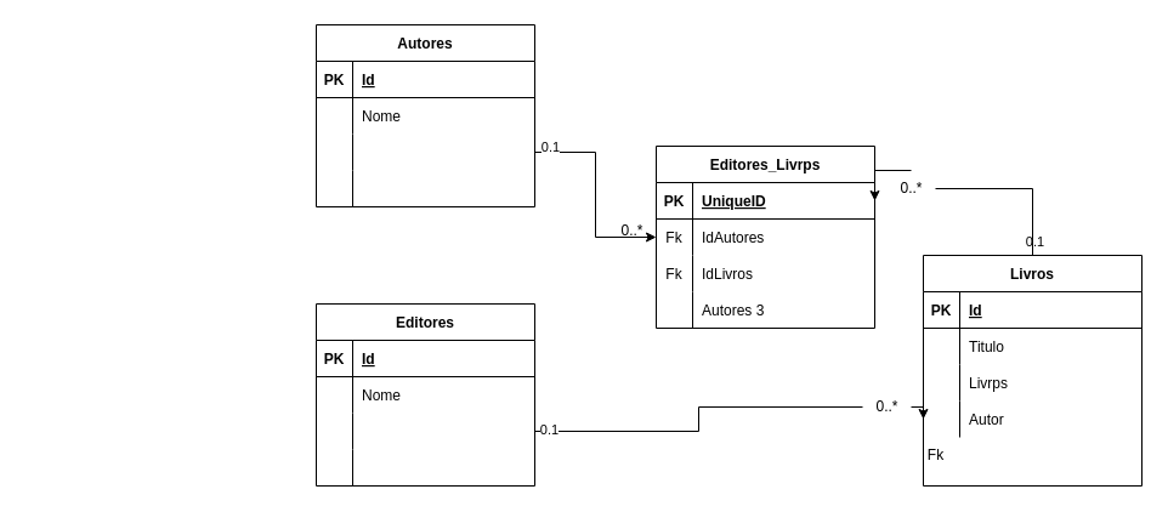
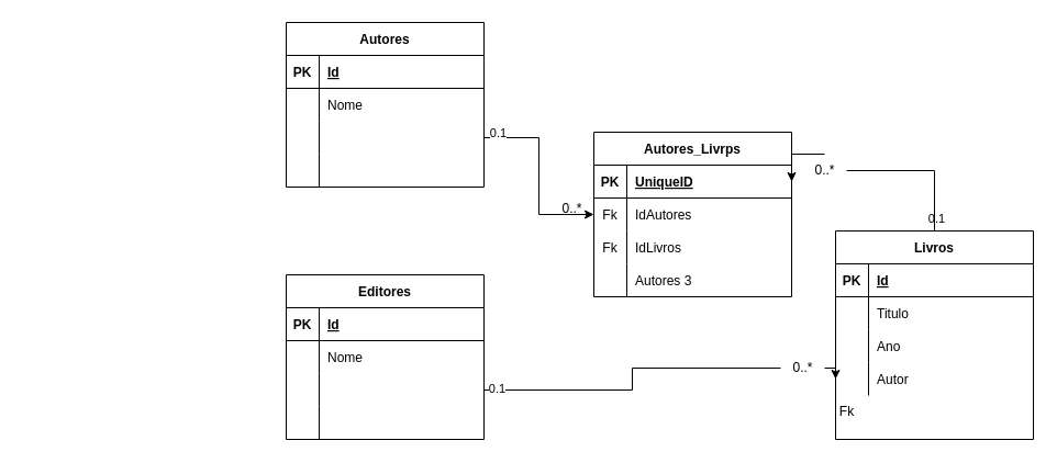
- <mxCell id="42" value="Editores_Livrps" style="shape=table;startSize=30;container=1;collapsible=1;childLayout=tableLayout;fixedRows=1;rowLines=0;fontStyle=1;align=center;resizeLast=1;" vertex="1" parent="1"><mxGeometry x="540" y="120" width="180" height="150" as="geometry" /></mxCell>
+ <mxCell id="42" value="Autores_Livrps" style="shape=table;startSize=30;container=1;collapsible=1;childLayout=tableLayout;fixedRows=1;rowLines=0;fontStyle=1;align=center;resizeLast=1;" vertex="1" parent="1"><mxGeometry x="540" y="120" width="180" height="150" as="geometry" /></mxCell>
- <mxCell id="25" value="Livrps" style="shape=partialRectangle;connectable=0;fillColor=none;top=0;left=0;bottom=0;right=0;align=left;spacingLeft=6;overflow=hidden;" vertex="1" parent="23"><mxGeometry x="30" width="150" height="30" as="geometry"><mxRectangle width="150" height="30" as="alternateBounds" /></mxGeometry></mxCell>
+ <mxCell id="25" value="Ano" style="shape=partialRectangle;connectable=0;fillColor=none;top=0;left=0;bottom=0;right=0;align=left;spacingLeft=6;overflow=hidden;" vertex="1" parent="23"><mxGeometry x="30" width="150" height="30" as="geometry"><mxRectangle width="150" height="30" as="alternateBounds" /></mxGeometry></mxCell>
